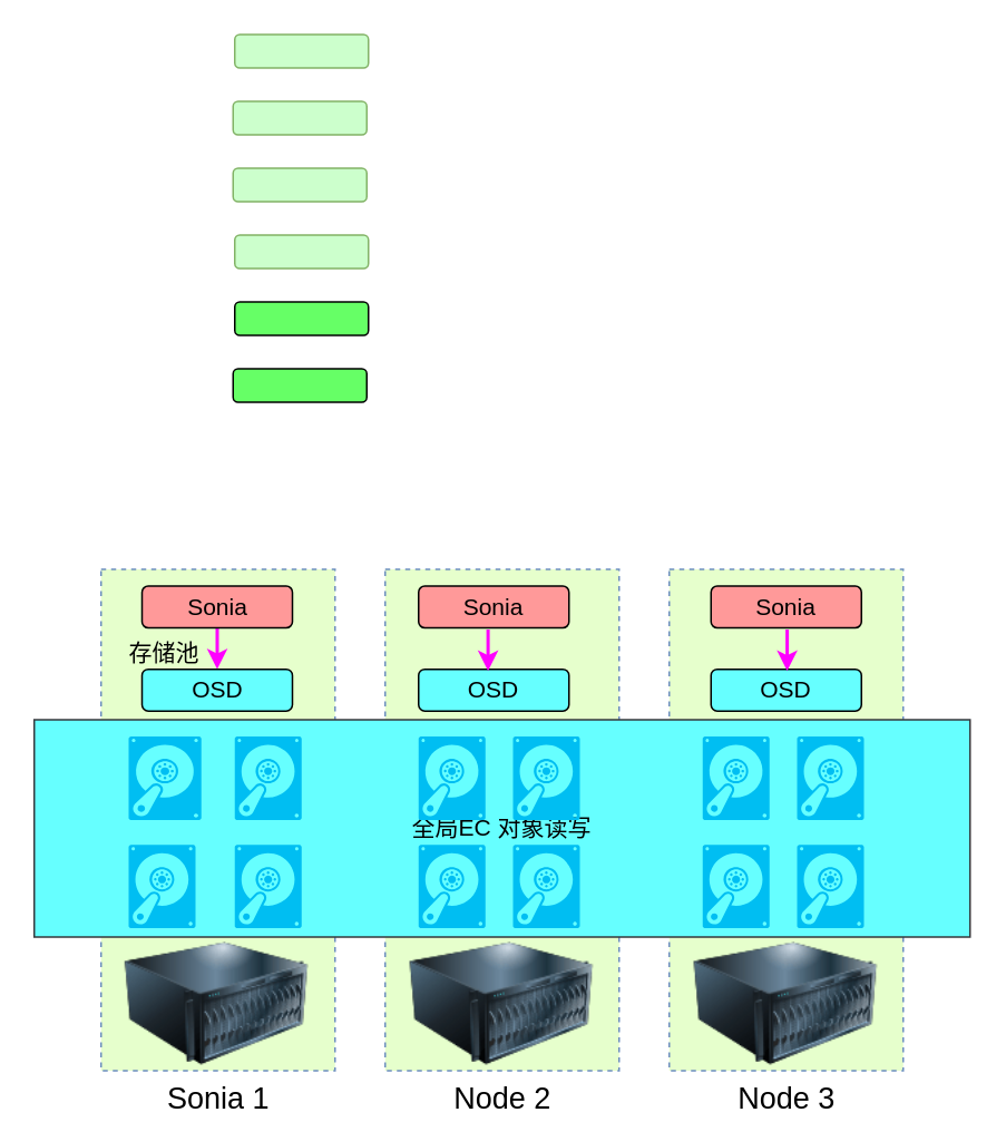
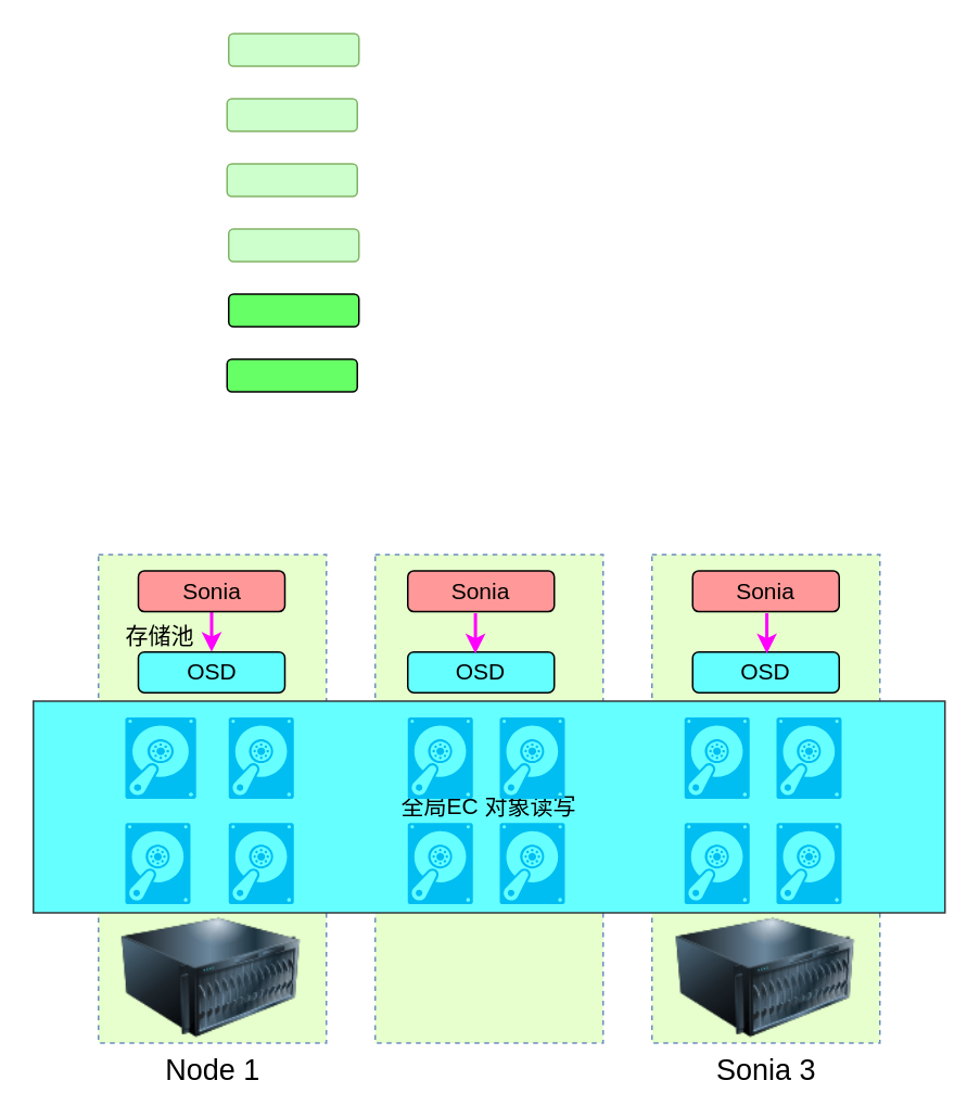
- <mxCell id="21" value="&lt;font style=&quot;font-size: 18px&quot;&gt;Node 2&lt;/font&gt;" style="image;html=1;image=img/lib/clip_art/computers/Server_128x128.png" vertex="1" parent="1"><mxGeometry x="245" y="560" width="110" height="80" as="geometry" /></mxCell>
- <mxCell id="20" value="&lt;font style=&quot;font-size: 18px&quot;&gt;Sonia 1&lt;/font&gt;" style="image;html=1;image=img/lib/clip_art/computers/Server_128x128.png" vertex="1" parent="1"><mxGeometry x="74.5" y="560" width="110" height="80" as="geometry" /></mxCell>
+ <mxCell id="20" value="&lt;font style=&quot;font-size: 18px&quot;&gt;Node 1&lt;/font&gt;" style="image;html=1;image=img/lib/clip_art/computers/Server_128x128.png" vertex="1" parent="1"><mxGeometry x="74.5" y="560" width="110" height="80" as="geometry" /></mxCell>
- <mxCell id="26" value="&lt;font style=&quot;font-size: 18px&quot;&gt;Node 3&lt;/font&gt;" style="image;html=1;image=img/lib/clip_art/computers/Server_128x128.png" vertex="1" parent="1"><mxGeometry x="415" y="560" width="110" height="80" as="geometry" /></mxCell>
+ <mxCell id="26" value="&lt;font style=&quot;font-size: 18px&quot;&gt;Sonia 3&lt;/font&gt;" style="image;html=1;image=img/lib/clip_art/computers/Server_128x128.png" vertex="1" parent="1"><mxGeometry x="415" y="560" width="110" height="80" as="geometry" /></mxCell>
